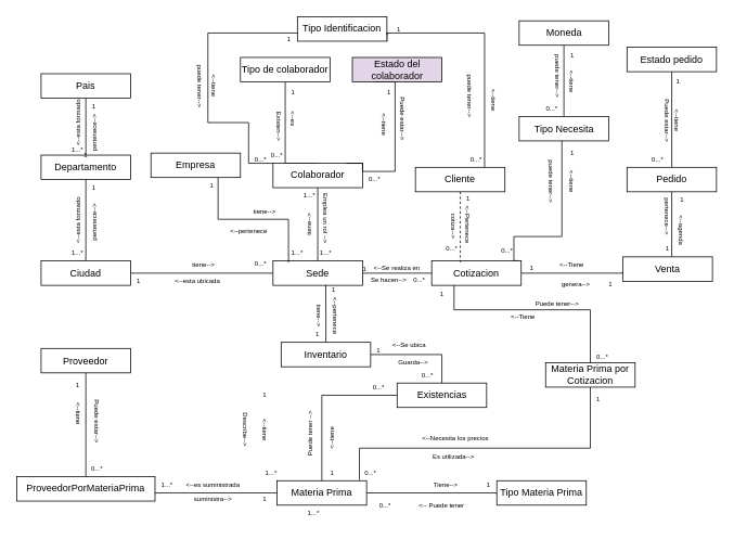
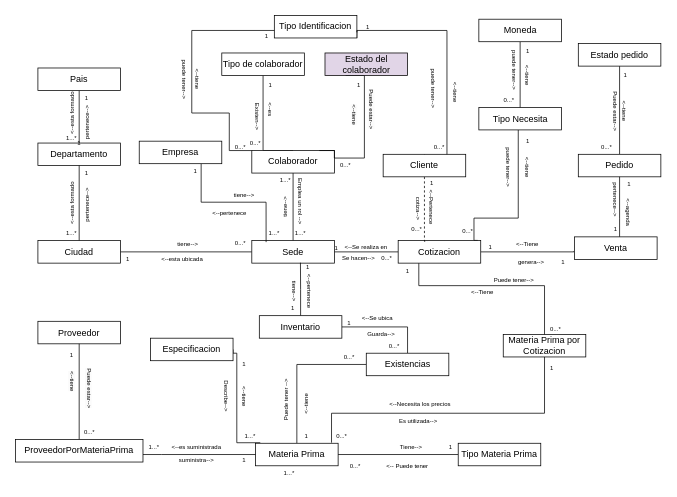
+ <mxCell id="90" value="&lt;font style=&quot;vertical-align: inherit&quot;&gt;&lt;font style=&quot;vertical-align: inherit&quot;&gt;&lt;font style=&quot;vertical-align: inherit&quot;&gt;&lt;font style=&quot;vertical-align: inherit&quot;&gt;&lt;font style=&quot;vertical-align: inherit&quot;&gt;&lt;font style=&quot;vertical-align: inherit&quot;&gt;Especificacion&lt;/font&gt;&lt;/font&gt;&lt;/font&gt;&lt;/font&gt;&lt;br&gt;&lt;/font&gt;&lt;/font&gt;" style="rounded=0;whiteSpace=wrap;html=1;" parent="1" vertex="1"><mxGeometry x="200" y="450" width="110" height="30" as="geometry" /></mxCell>
+ <mxCell id="8" style="edgeStyle=orthogonalEdgeStyle;rounded=0;orthogonalLoop=1;jettySize=auto;html=1;exitX=0.057;exitY=-0.024;exitDx=0;exitDy=0;entryX=1;entryY=0.5;entryDx=0;entryDy=0;endArrow=none;endFill=0;exitPerimeter=0;" parent="1" source="10" target="90" edge="1"><mxGeometry relative="1" as="geometry"><Array as="points"><mxPoint x="315" y="589" /><mxPoint x="315" y="470" /><mxPoint x="310" y="470" /></Array></mxGeometry></mxCell>
